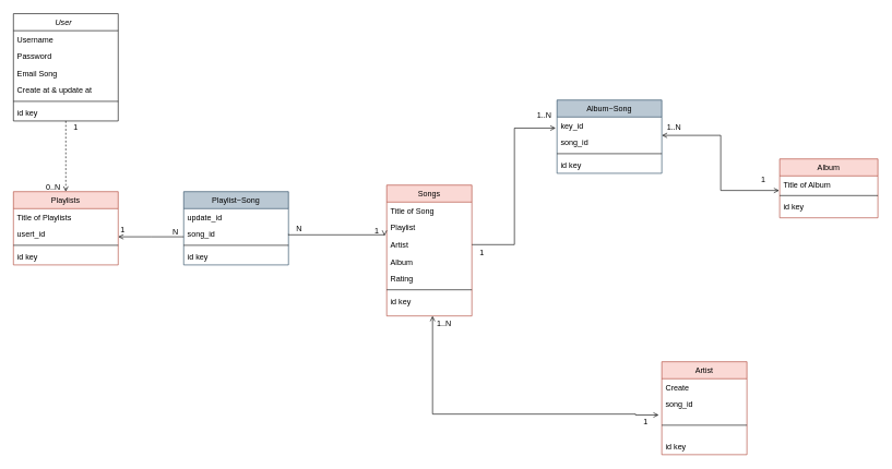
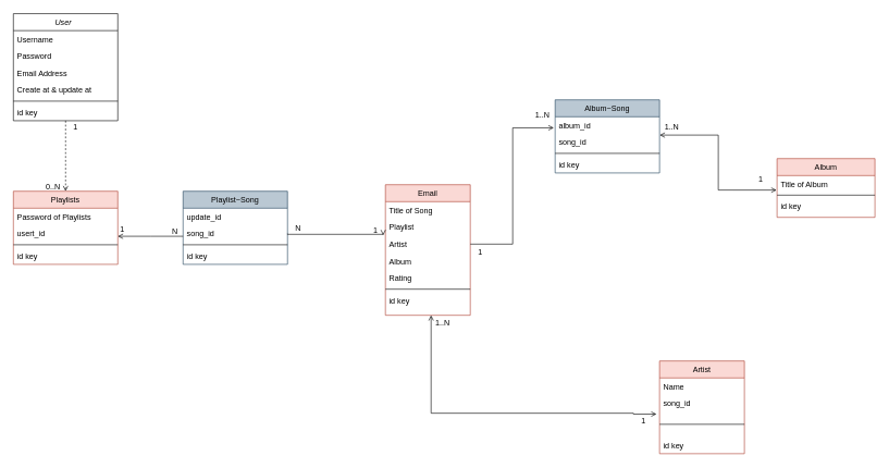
- <mxCell id="5" value="Email Song" style="text;align=left;verticalAlign=top;spacingLeft=4;spacingRight=4;overflow=hidden;rotatable=0;points=[[0,0.5],[1,0.5]];portConstraint=eastwest;rounded=0;shadow=0;html=0;" parent="2" vertex="1"><mxGeometry y="78" width="160" height="26" as="geometry" /></mxCell>
+ <mxCell id="5" value="Email Address" style="text;align=left;verticalAlign=top;spacingLeft=4;spacingRight=4;overflow=hidden;rotatable=0;points=[[0,0.5],[1,0.5]];portConstraint=eastwest;rounded=0;shadow=0;html=0;" parent="2" vertex="1"><mxGeometry y="78" width="160" height="26" as="geometry" /></mxCell>
- <mxCell id="41" value="key_id" style="text;align=left;verticalAlign=top;spacingLeft=4;spacingRight=4;overflow=hidden;rotatable=0;points=[[0,0.5],[1,0.5]];portConstraint=eastwest;" vertex="1" parent="40"><mxGeometry y="26" width="160" height="26" as="geometry" /></mxCell>
+ <mxCell id="41" value="album_id" style="text;align=left;verticalAlign=top;spacingLeft=4;spacingRight=4;overflow=hidden;rotatable=0;points=[[0,0.5],[1,0.5]];portConstraint=eastwest;" vertex="1" parent="40"><mxGeometry y="26" width="160" height="26" as="geometry" /></mxCell>
- <mxCell id="25" value="Songs" style="swimlane;fontStyle=0;align=center;verticalAlign=top;childLayout=stackLayout;horizontal=1;startSize=26;horizontalStack=0;resizeParent=1;resizeLast=0;collapsible=1;marginBottom=0;rounded=0;shadow=0;strokeWidth=1;fillColor=#fad9d5;strokeColor=#ae4132;" vertex="1" parent="1"><mxGeometry x="590" y="282" width="130" height="200" as="geometry"><mxRectangle x="550" y="140" width="160" height="26" as="alternateBounds" /></mxGeometry></mxCell>
+ <mxCell id="25" value="Email" style="swimlane;fontStyle=0;align=center;verticalAlign=top;childLayout=stackLayout;horizontal=1;startSize=26;horizontalStack=0;resizeParent=1;resizeLast=0;collapsible=1;marginBottom=0;rounded=0;shadow=0;strokeWidth=1;fillColor=#fad9d5;strokeColor=#ae4132;" vertex="1" parent="1"><mxGeometry x="590" y="282" width="130" height="200" as="geometry"><mxRectangle x="550" y="140" width="160" height="26" as="alternateBounds" /></mxGeometry></mxCell>
- <mxCell id="10" value="Title of Playlists" style="text;align=left;verticalAlign=top;spacingLeft=4;spacingRight=4;overflow=hidden;rotatable=0;points=[[0,0.5],[1,0.5]];portConstraint=eastwest;" parent="9" vertex="1"><mxGeometry y="26" width="160" height="26" as="geometry" /></mxCell>
+ <mxCell id="10" value="Password of Playlists" style="text;align=left;verticalAlign=top;spacingLeft=4;spacingRight=4;overflow=hidden;rotatable=0;points=[[0,0.5],[1,0.5]];portConstraint=eastwest;" parent="9" vertex="1"><mxGeometry y="26" width="160" height="26" as="geometry" /></mxCell>
- <mxCell id="52" value="Create" style="text;align=left;verticalAlign=top;spacingLeft=4;spacingRight=4;overflow=hidden;rotatable=0;points=[[0,0.5],[1,0.5]];portConstraint=eastwest;" vertex="1" parent="51"><mxGeometry y="26" width="130" height="26" as="geometry" /></mxCell>
+ <mxCell id="52" value="Name" style="text;align=left;verticalAlign=top;spacingLeft=4;spacingRight=4;overflow=hidden;rotatable=0;points=[[0,0.5],[1,0.5]];portConstraint=eastwest;" vertex="1" parent="51"><mxGeometry y="26" width="130" height="26" as="geometry" /></mxCell>
